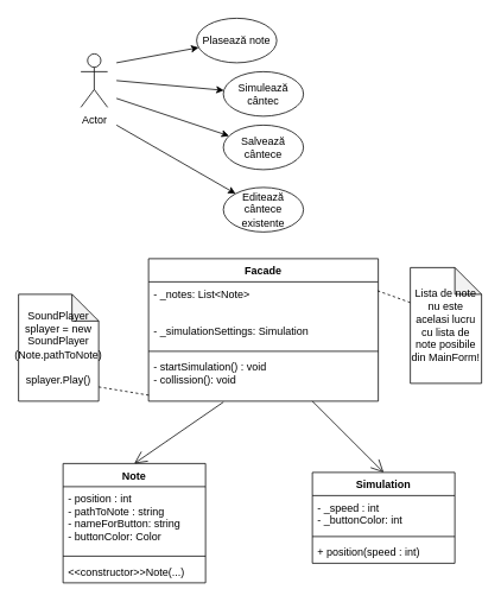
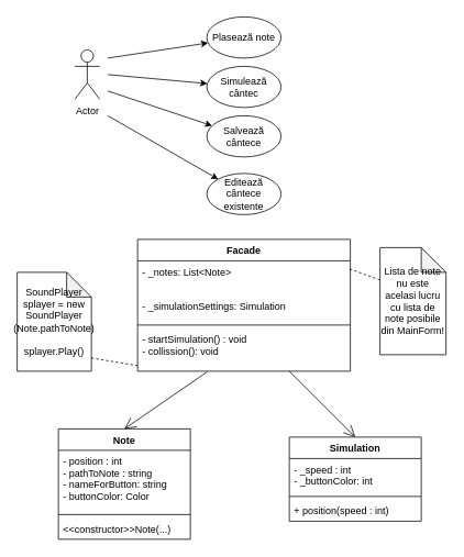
- <mxCell id="7" value="Plasează note" style="ellipse;whiteSpace=wrap;html=1;" vertex="1" parent="1"><mxGeometry x="220" y="20" width="90" height="50" as="geometry" /></mxCell>
+ <mxCell id="7" value="Plasează note" style="ellipse;whiteSpace=wrap;html=1;" vertex="1" parent="1"><mxGeometry x="250" width="90" height="50" as="geometry" y="20" /></mxCell>
